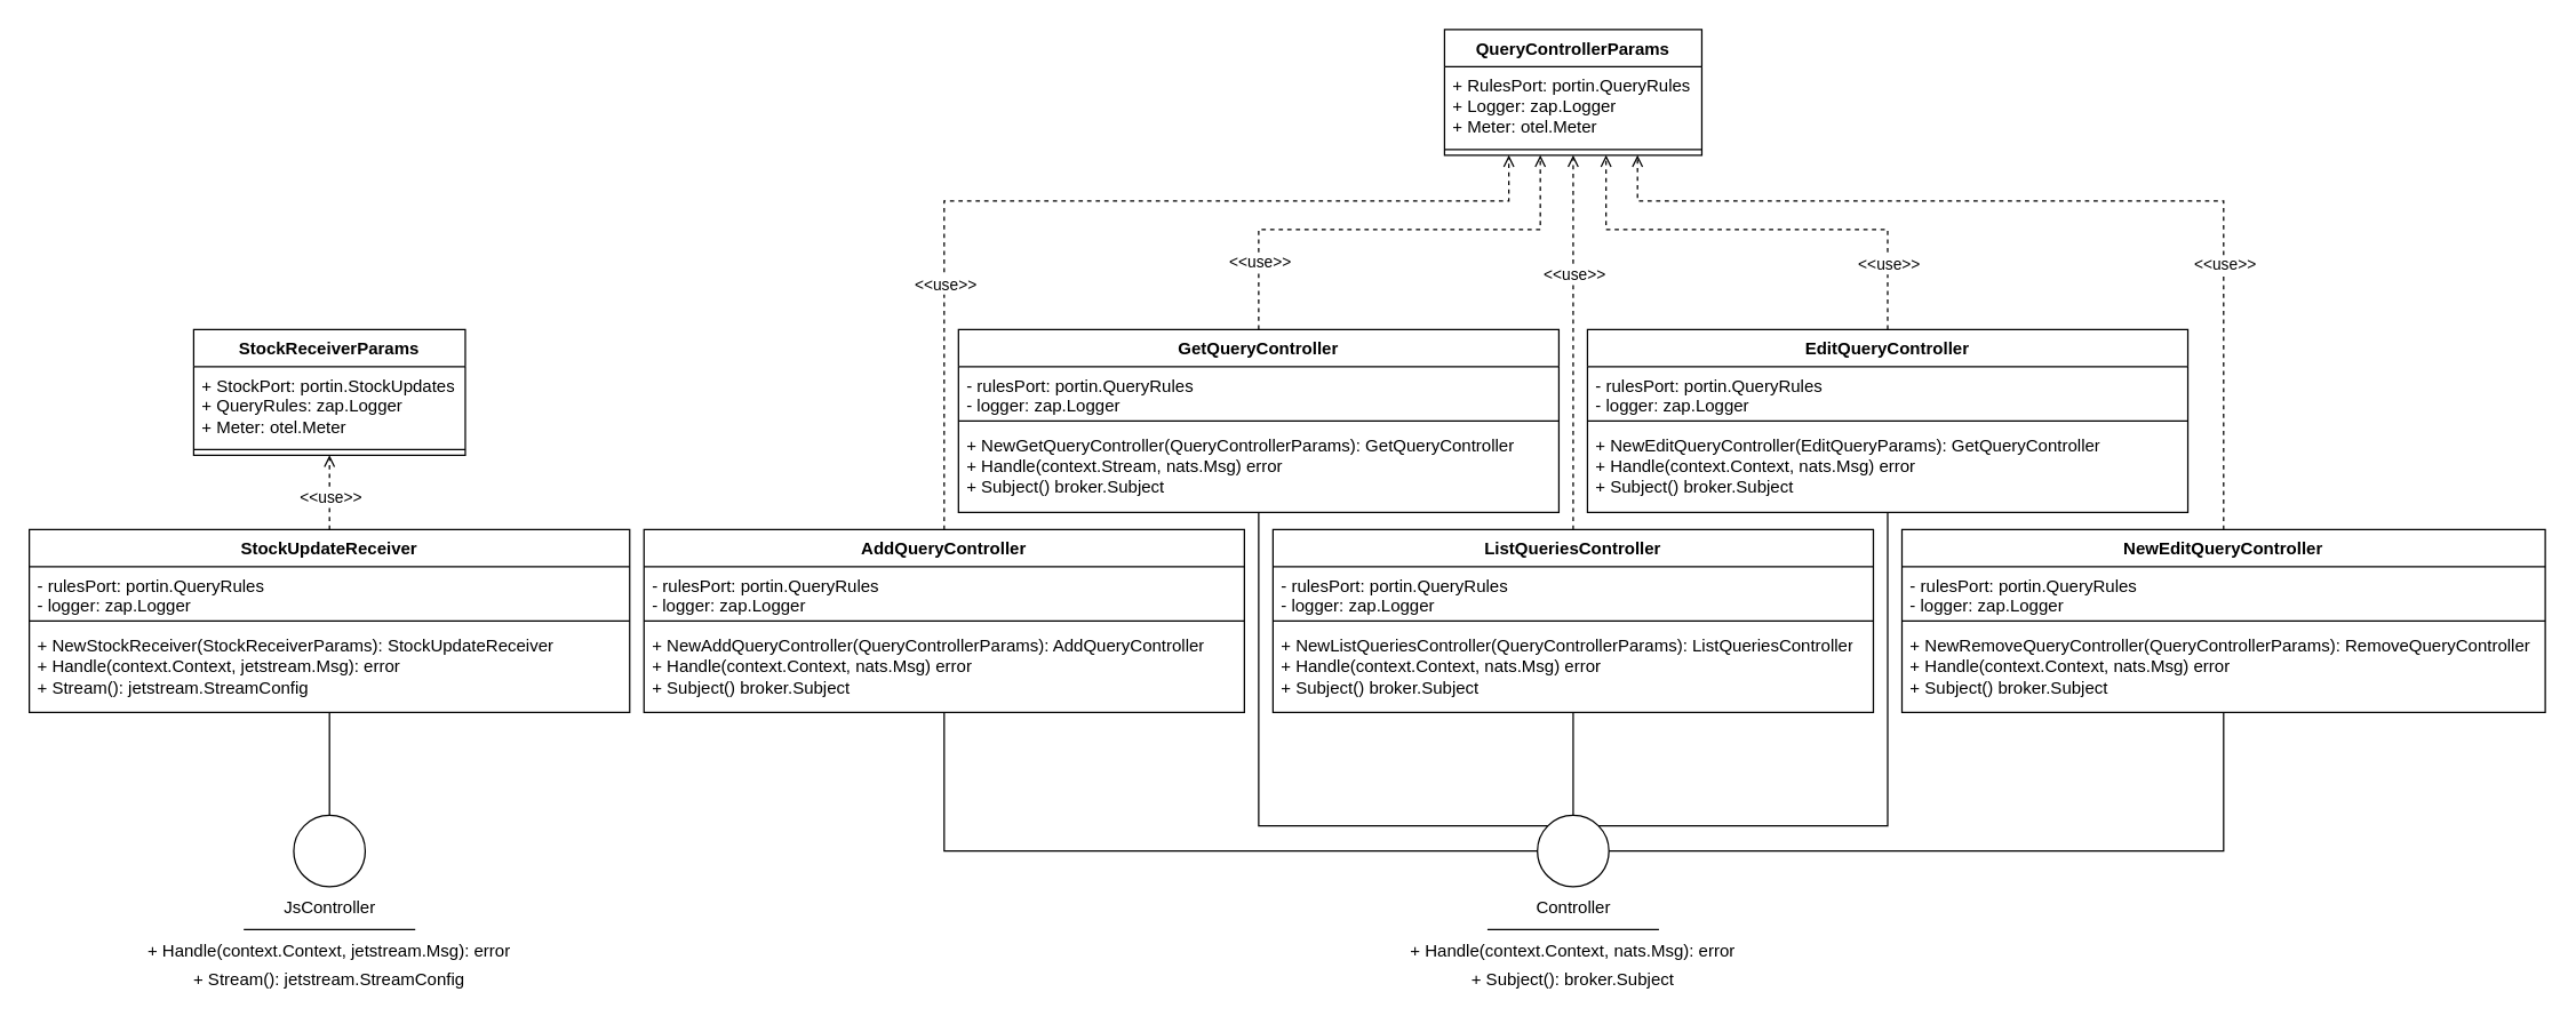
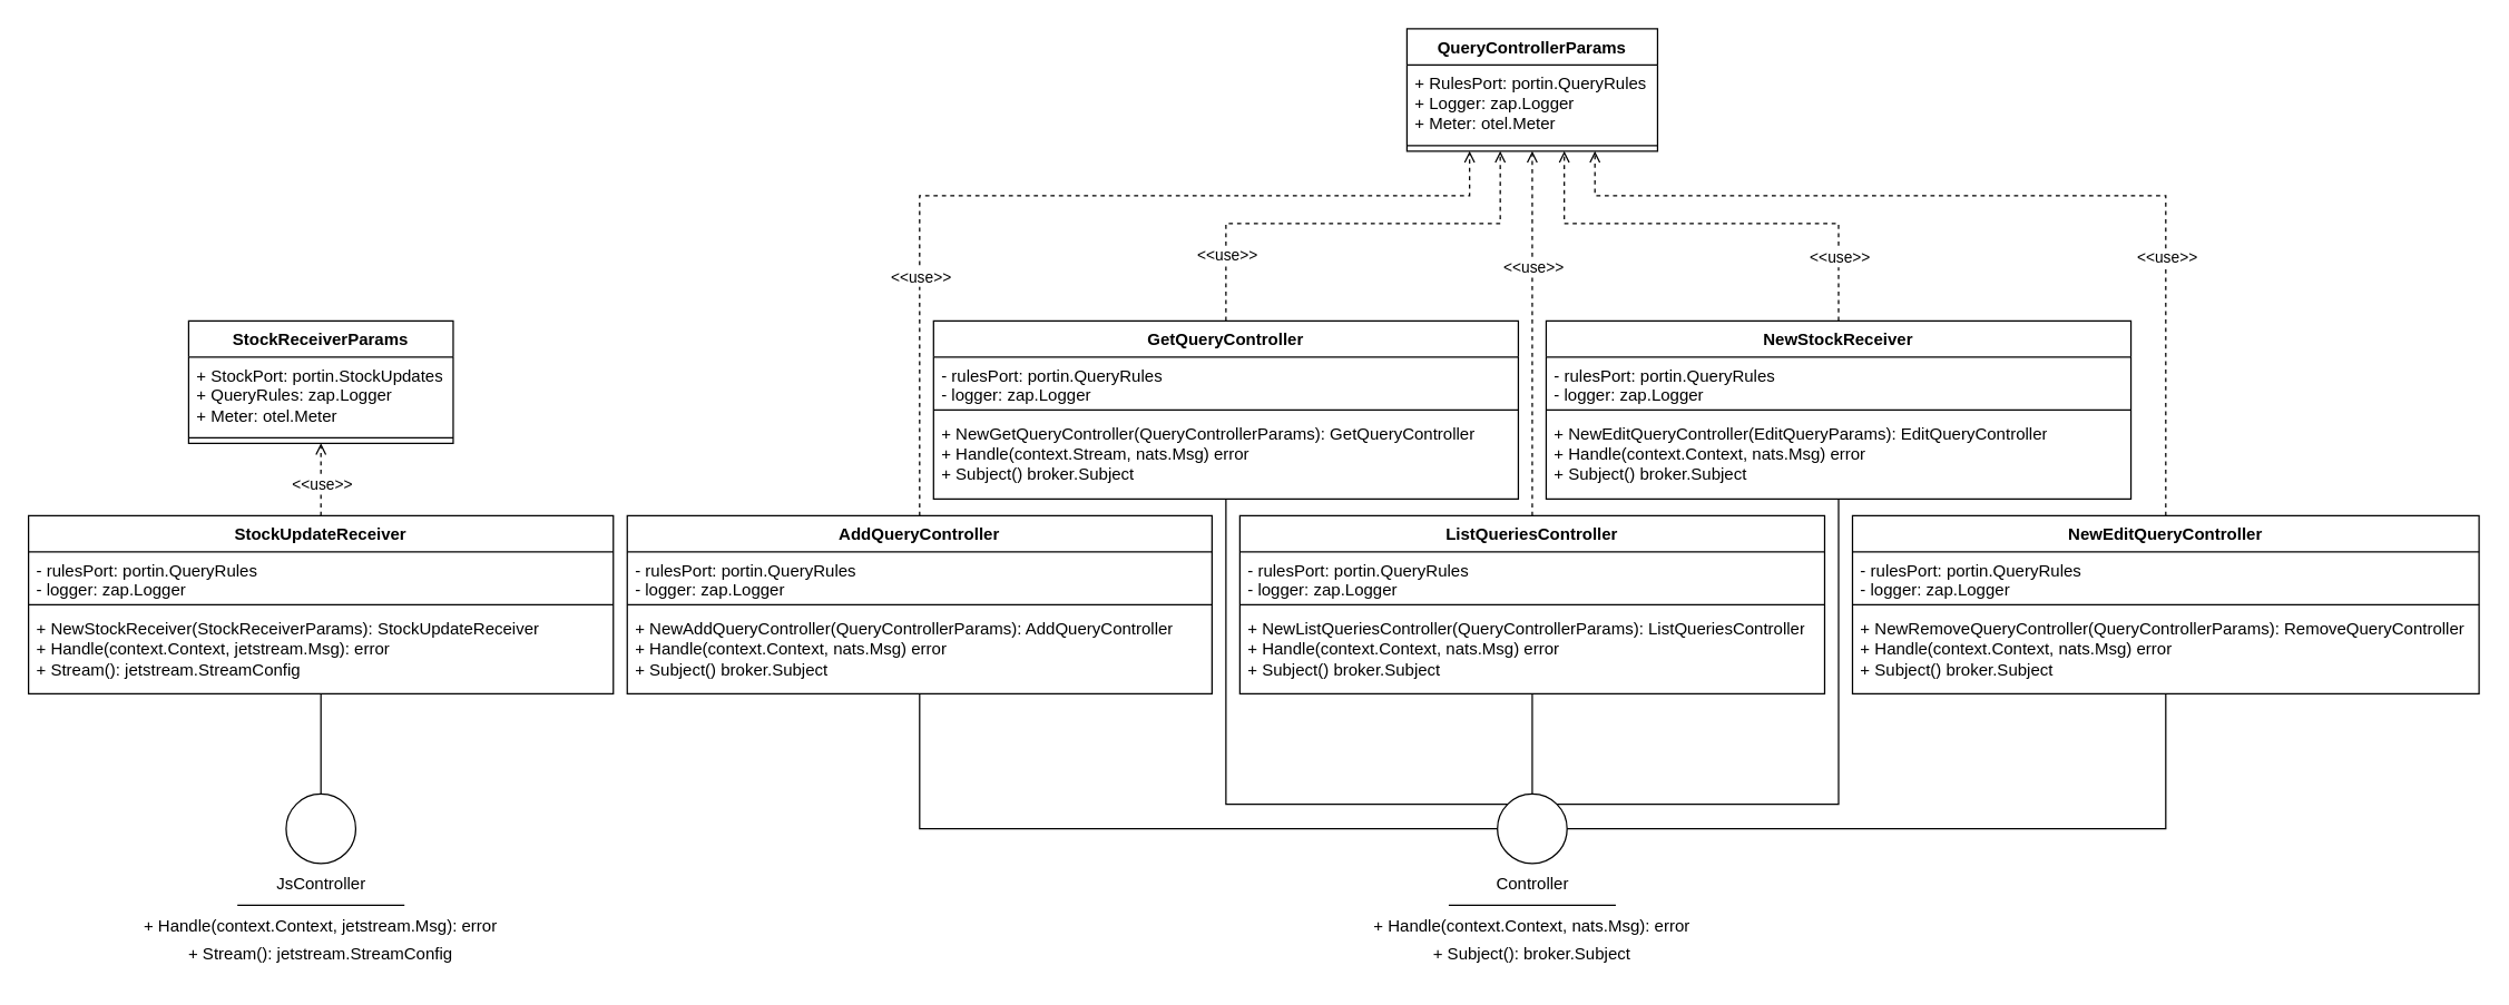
- <mxCell id="10" value="EditQueryController" style="swimlane;fontStyle=1;align=center;verticalAlign=top;childLayout=stackLayout;horizontal=1;startSize=26;horizontalStack=0;resizeParent=1;resizeParentMax=0;resizeLast=0;collapsible=1;marginBottom=0;whiteSpace=wrap;html=1;" parent="1" vertex="1"><mxGeometry x="1110" y="230" width="420" height="128" as="geometry" /></mxCell>
+ <mxCell id="10" value="NewStockReceiver" style="swimlane;fontStyle=1;align=center;verticalAlign=top;childLayout=stackLayout;horizontal=1;startSize=26;horizontalStack=0;resizeParent=1;resizeParentMax=0;resizeLast=0;collapsible=1;marginBottom=0;whiteSpace=wrap;html=1;" parent="1" vertex="1"><mxGeometry x="1110" y="230" width="420" height="128" as="geometry" /></mxCell>
- <mxCell id="13" value="+  NewEditQueryController(EditQueryParams): GetQueryController&lt;br&gt;+ Handle(context.Context, nats.Msg) error&lt;br&gt;+ Subject() broker.Subject&lt;div&gt;&lt;br&gt;&lt;/div&gt;" style="text;strokeColor=none;fillColor=none;align=left;verticalAlign=top;spacingLeft=4;spacingRight=4;overflow=hidden;rotatable=0;points=[[0,0.5],[1,0.5]];portConstraint=eastwest;whiteSpace=wrap;html=1;" parent="10" vertex="1"><mxGeometry y="68" width="420" height="60" as="geometry" /></mxCell>
+ <mxCell id="13" value="+  NewEditQueryController(EditQueryParams): EditQueryController&lt;br&gt;+ Handle(context.Context, nats.Msg) error&lt;br&gt;+ Subject() broker.Subject&lt;div&gt;&lt;br&gt;&lt;/div&gt;" style="text;strokeColor=none;fillColor=none;align=left;verticalAlign=top;spacingLeft=4;spacingRight=4;overflow=hidden;rotatable=0;points=[[0,0.5],[1,0.5]];portConstraint=eastwest;whiteSpace=wrap;html=1;" parent="10" vertex="1"><mxGeometry y="68" width="420" height="60" as="geometry" /></mxCell>
